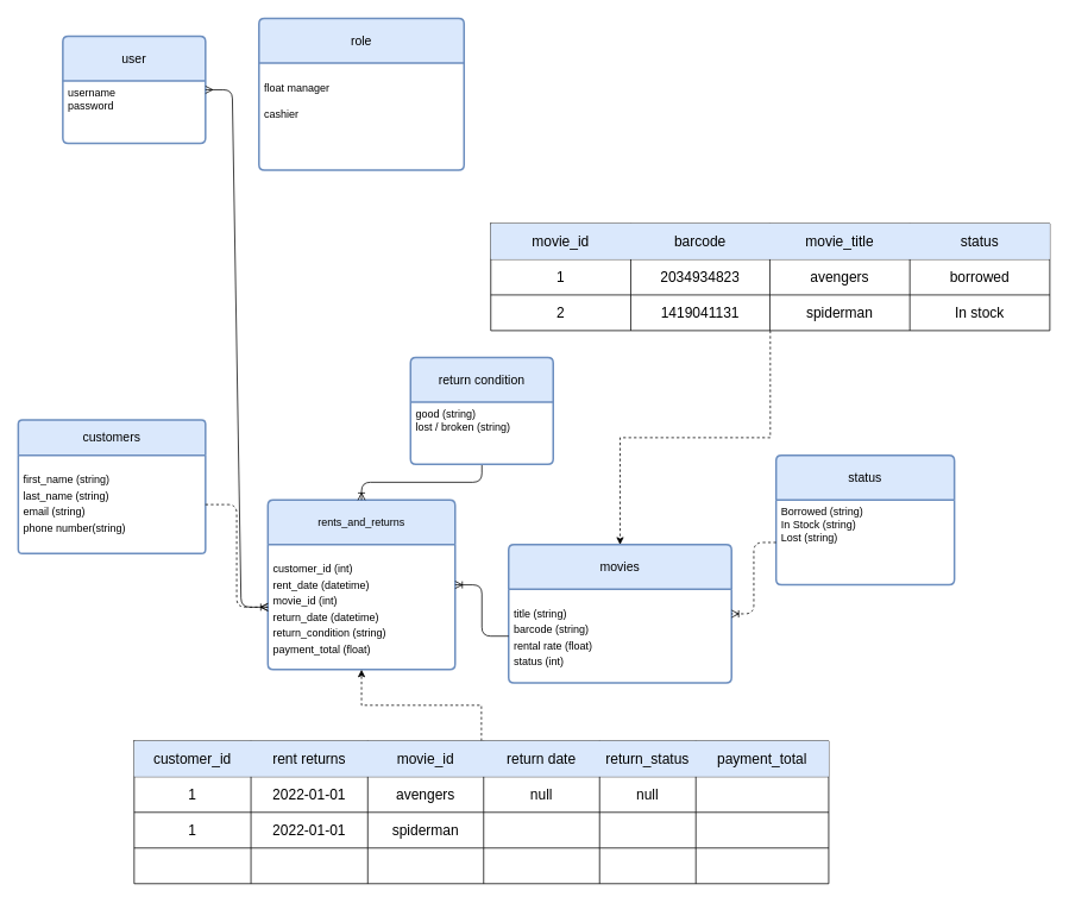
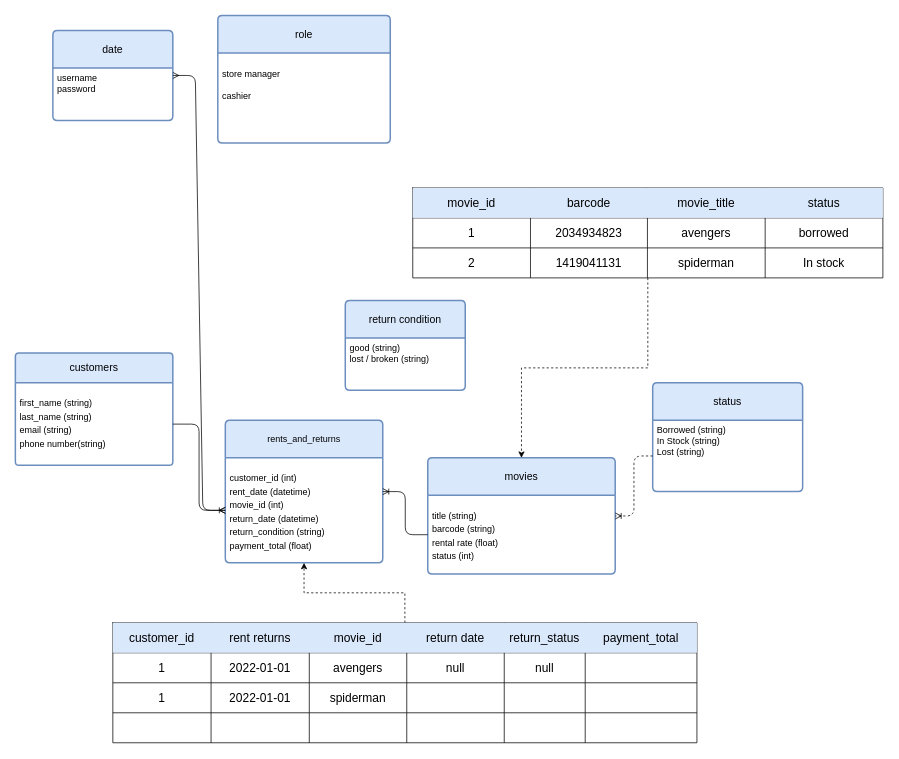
- <mxCell id="65" value="user" style="swimlane;childLayout=stackLayout;horizontal=1;startSize=50;horizontalStack=0;rounded=1;fontSize=14;fontStyle=0;strokeWidth=2;resizeParent=0;resizeLast=1;shadow=0;dashed=0;align=center;arcSize=4;whiteSpace=wrap;html=1;fillColor=#dae8fc;strokeColor=#6c8ebf;" vertex="1" parent="1"><mxGeometry x="70" y="40" width="160" height="120" as="geometry" /></mxCell>
+ <mxCell id="65" value="date" style="swimlane;childLayout=stackLayout;horizontal=1;startSize=50;horizontalStack=0;rounded=1;fontSize=14;fontStyle=0;strokeWidth=2;resizeParent=0;resizeLast=1;shadow=0;dashed=0;align=center;arcSize=4;whiteSpace=wrap;html=1;fillColor=#dae8fc;strokeColor=#6c8ebf;" vertex="1" parent="1"><mxGeometry x="70" y="40" width="160" height="120" as="geometry" /></mxCell>
- <mxCell id="64" value="&lt;p style=&quot;line-height: 150%;&quot;&gt;float manager&lt;/p&gt;&lt;p style=&quot;line-height: 150%;&quot;&gt;cashier&lt;/p&gt;" style="align=left;strokeColor=none;fillColor=none;spacingLeft=4;fontSize=12;verticalAlign=top;resizable=0;rotatable=0;part=1;html=1;" vertex="1" parent="63"><mxGeometry y="50" width="230" height="120" as="geometry" /></mxCell>
+ <mxCell id="64" value="&lt;p style=&quot;line-height: 150%;&quot;&gt;store manager&lt;/p&gt;&lt;p style=&quot;line-height: 150%;&quot;&gt;cashier&lt;/p&gt;" style="align=left;strokeColor=none;fillColor=none;spacingLeft=4;fontSize=12;verticalAlign=top;resizable=0;rotatable=0;part=1;html=1;" vertex="1" parent="63"><mxGeometry y="50" width="230" height="120" as="geometry" /></mxCell>
- <mxCell id="43" style="edgeStyle=orthogonalEdgeStyle;rounded=1;orthogonalLoop=1;jettySize=auto;html=1;endArrow=ERoneToMany;endFill=0;" edge="1" parent="1" source="44" target="6"><mxGeometry relative="1" as="geometry"><mxPoint x="470" y="540" as="targetPoint" /></mxGeometry></mxCell>
- <mxCell id="42" style="edgeStyle=orthogonalEdgeStyle;rounded=1;orthogonalLoop=1;jettySize=auto;html=1;endArrow=ERoneToMany;endFill=0;dashed=1;" parent="1" source="3" target="7" edge="1"><mxGeometry relative="1" as="geometry" /></mxCell>
+ <mxCell id="42" style="edgeStyle=orthogonalEdgeStyle;rounded=1;orthogonalLoop=1;jettySize=auto;html=1;endArrow=ERoneToMany;endFill=0;" parent="1" source="3" target="7" edge="1"><mxGeometry relative="1" as="geometry" /></mxCell>
